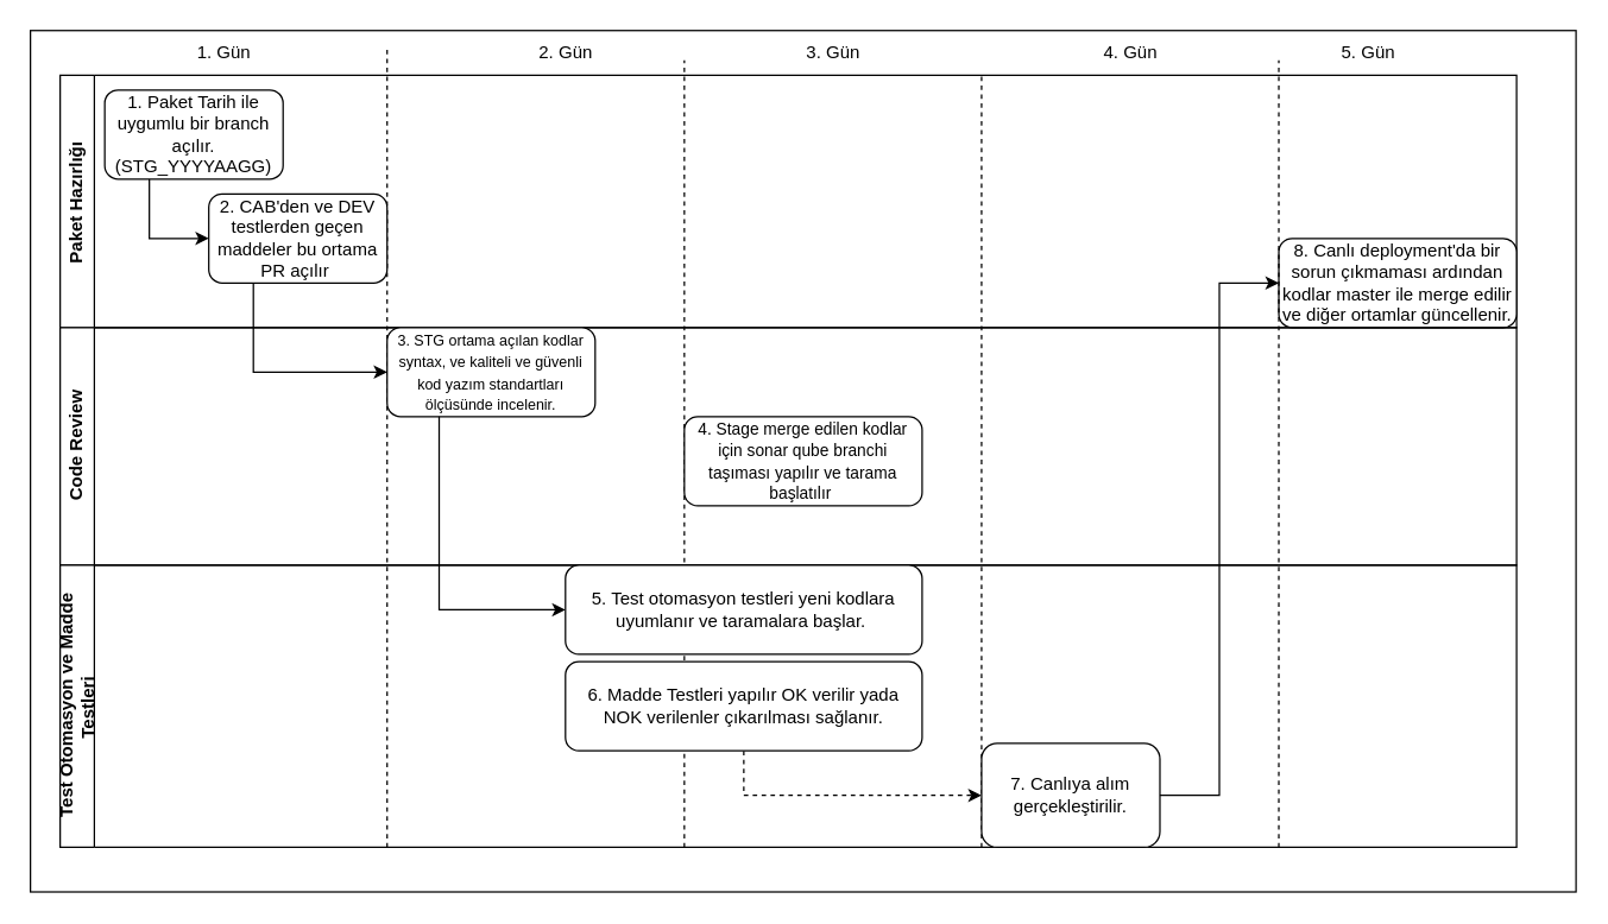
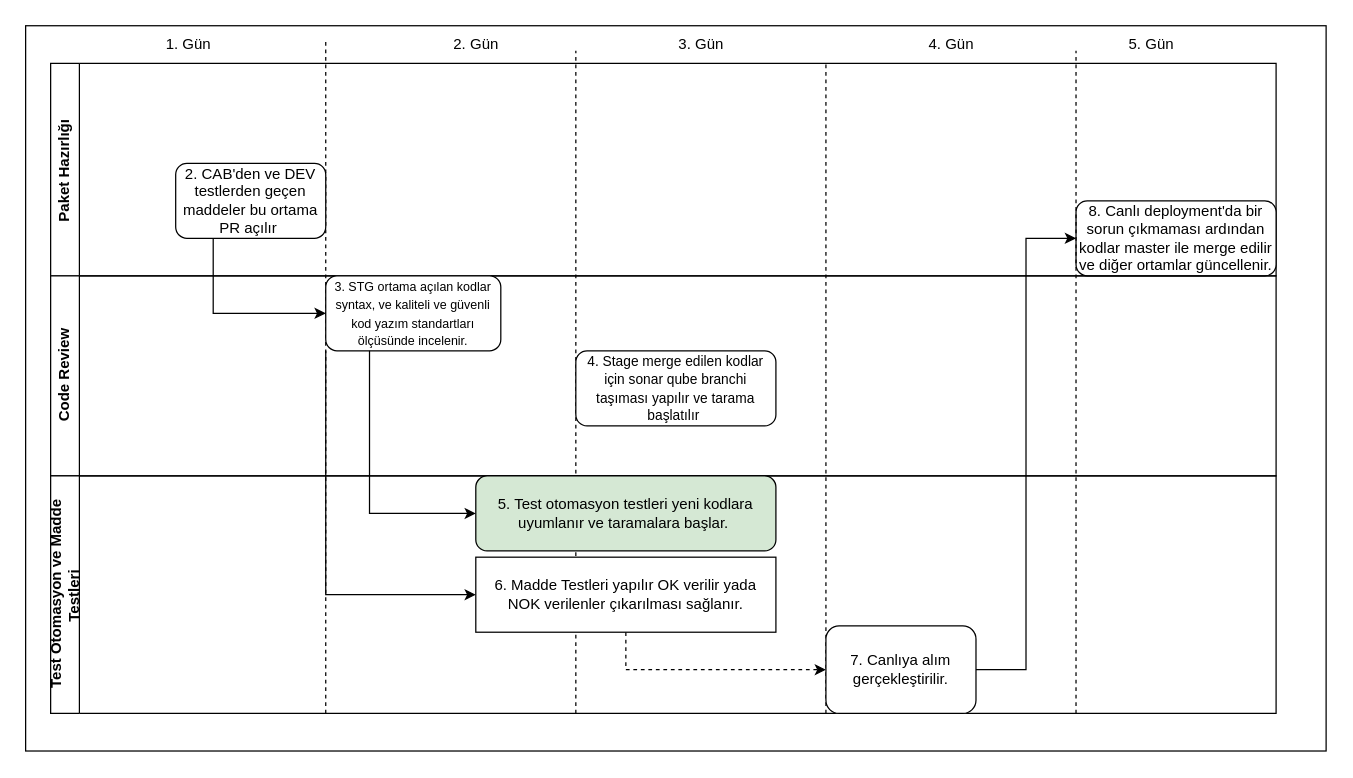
- <mxCell id="8" value="1. Paket Tarih ile uygumlu bir branch açılır. (STG_YYYYAAGG)" style="rounded=1;whiteSpace=wrap;html=1;" parent="3" vertex="1"><mxGeometry x="30" y="10" width="120" height="60" as="geometry" /></mxCell>
- <mxCell id="7" style="edgeStyle=orthogonalEdgeStyle;rounded=0;orthogonalLoop=1;jettySize=auto;html=1;exitX=0.25;exitY=1;exitDx=0;exitDy=0;entryX=0;entryY=0.5;entryDx=0;entryDy=0;" parent="3" source="8" target="9" edge="1"><mxGeometry relative="1" as="geometry" /></mxCell>
- <mxCell id="19" value="&lt;font style=&quot;font-size: 12px;&quot;&gt;5. Test otomasyon testleri yeni kodlara uyumlanır ve taramalara başlar.&amp;nbsp;&lt;/font&gt;" style="rounded=1;whiteSpace=wrap;html=1;" parent="18" vertex="1"><mxGeometry x="340" width="240" height="60" as="geometry" /></mxCell>
+ <mxCell id="19" value="&lt;font style=&quot;font-size: 12px;&quot;&gt;5. Test otomasyon testleri yeni kodlara uyumlanır ve taramalara başlar.&amp;nbsp;&lt;/font&gt;" style="rounded=1;whiteSpace=wrap;html=1;fillColor=#d5e8d4;" parent="18" vertex="1"><mxGeometry x="340" width="240" height="60" as="geometry" /></mxCell>
+ <mxCell id="26" style="edgeStyle=orthogonalEdgeStyle;rounded=0;orthogonalLoop=1;jettySize=auto;html=1;exitX=0;exitY=1;exitDx=0;exitDy=0;entryX=0;entryY=0.5;entryDx=0;entryDy=0;" parent="1" source="12" target="21" edge="1"><mxGeometry relative="1" as="geometry" /></mxCell>
- <mxCell id="21" value="&lt;font style=&quot;font-size: 12px;&quot;&gt;6. Madde Testleri yapılır OK verilir yada NOK verilenler çıkarılması sağlanır.&lt;/font&gt;" style="rounded=1;whiteSpace=wrap;html=1;" parent="18" vertex="1"><mxGeometry x="340" y="65" width="240" height="60" as="geometry" /></mxCell>
+ <mxCell id="21" value="&lt;font style=&quot;font-size: 12px;&quot;&gt;6. Madde Testleri yapılır OK verilir yada NOK verilenler çıkarılması sağlanır.&lt;/font&gt;" style="whiteSpace=wrap;html=1;rounded=0;" parent="18" vertex="1"><mxGeometry x="340" y="65" width="240" height="60" as="geometry" /></mxCell>
